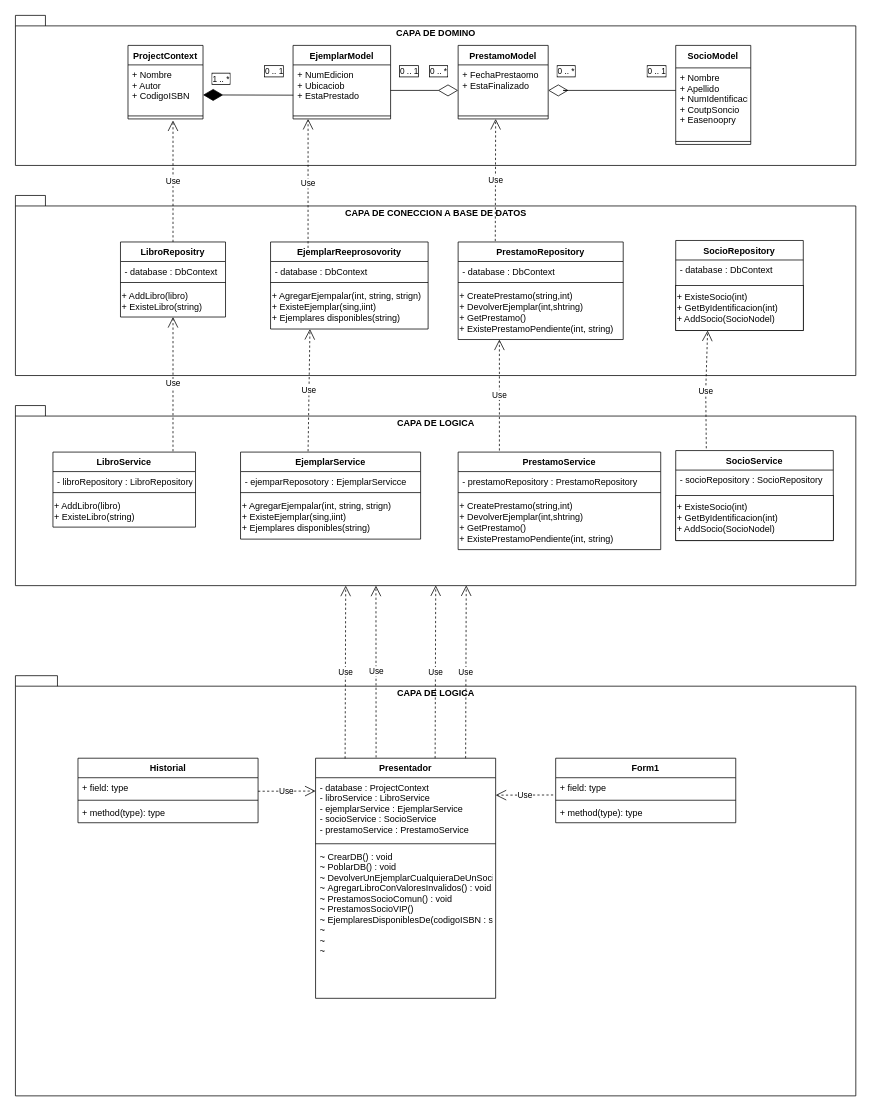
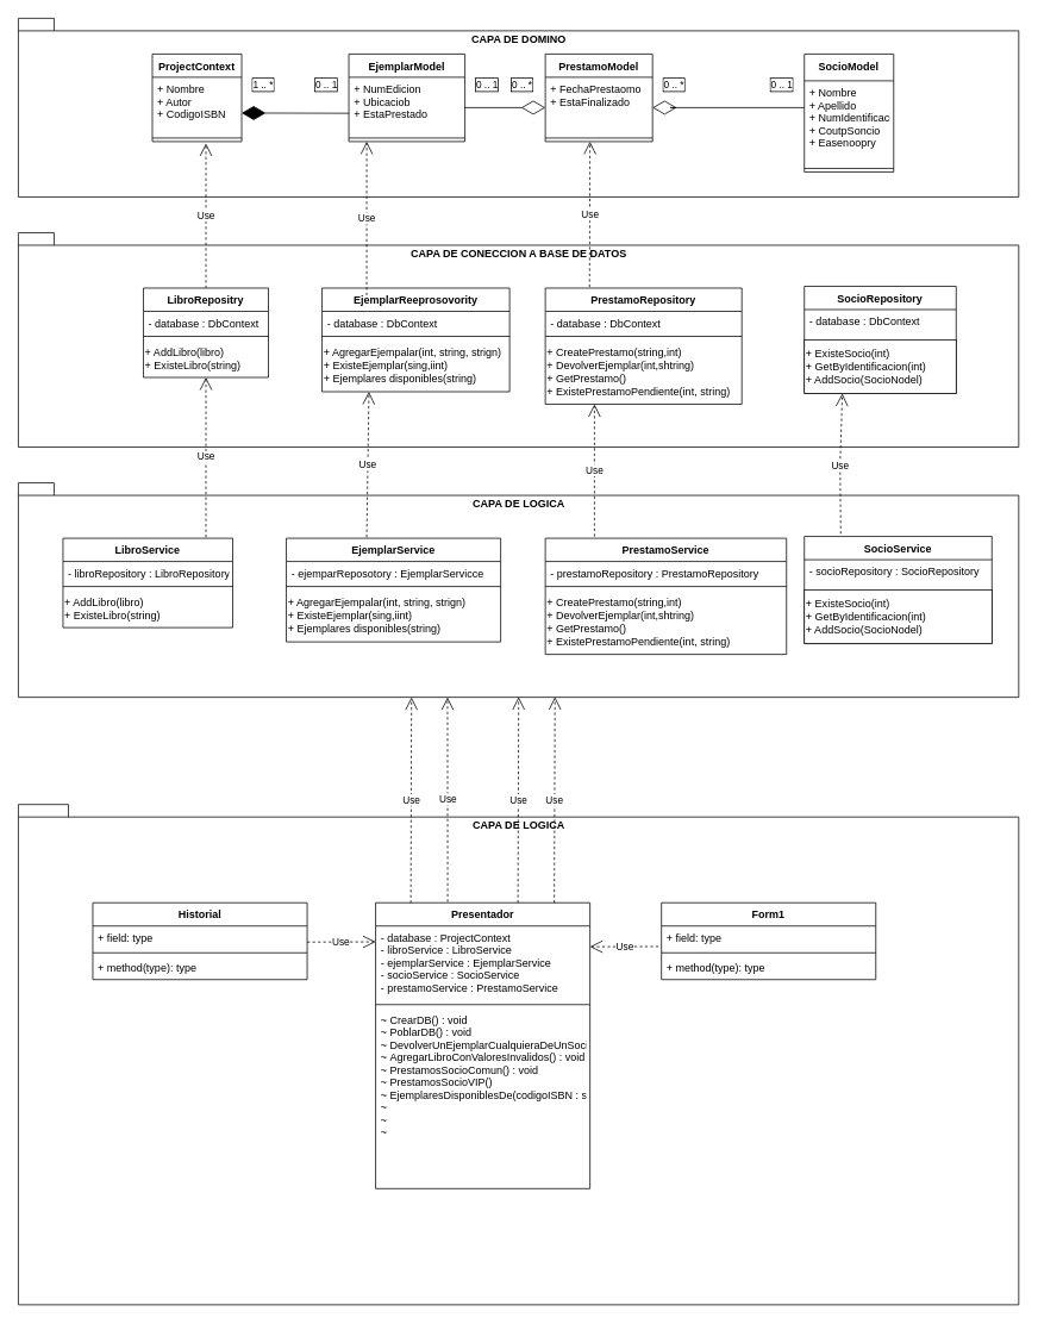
- <mxCell id="81" value="&lt;span style=&quot;color: rgb(0, 0, 0); font-family: Helvetica; font-size: 11px; font-style: normal; font-variant-ligatures: normal; font-variant-caps: normal; font-weight: 400; letter-spacing: normal; orphans: 2; text-align: center; text-indent: 0px; text-transform: none; widows: 2; word-spacing: 0px; -webkit-text-stroke-width: 0px; background-color: rgb(255, 255, 255); text-decoration-thickness: initial; text-decoration-style: initial; text-decoration-color: initial; float: none; display: inline !important;&quot;&gt;1 .. *&lt;/span&gt;" style="text;whiteSpace=wrap;html=1;labelBorderColor=default;" vertex="1" parent="1"><mxGeometry x="280" y="90" width="30" height="30" as="geometry" /></mxCell>
+ <mxCell id="81" value="&lt;span style=&quot;color: rgb(0, 0, 0); font-family: Helvetica; font-size: 11px; font-style: normal; font-variant-ligatures: normal; font-variant-caps: normal; font-weight: 400; letter-spacing: normal; orphans: 2; text-align: center; text-indent: 0px; text-transform: none; widows: 2; word-spacing: 0px; -webkit-text-stroke-width: 0px; background-color: rgb(255, 255, 255); text-decoration-thickness: initial; text-decoration-style: initial; text-decoration-color: initial; float: none; display: inline !important;&quot;&gt;1 .. *&lt;/span&gt;" style="text;whiteSpace=wrap;html=1;labelBorderColor=default;" vertex="1" parent="1"><mxGeometry x="280" y="80" width="30" height="30" as="geometry" /></mxCell>
